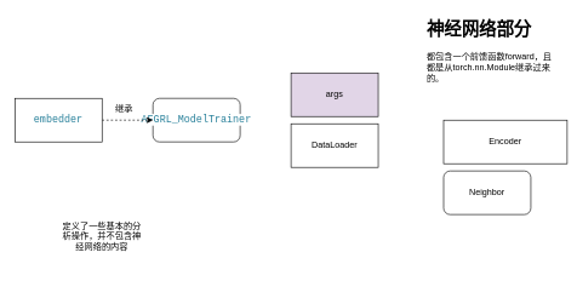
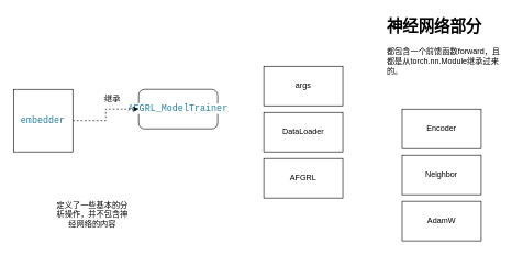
- <mxCell id="3" value="args" style="rounded=0;whiteSpace=wrap;html=1;fillColor=#e1d5e7;" vertex="1" parent="1"><mxGeometry x="400" y="100" width="120" height="60" as="geometry" /></mxCell>
+ <mxCell id="3" value="args" style="rounded=0;whiteSpace=wrap;html=1;" vertex="1" parent="1"><mxGeometry x="400" y="100" width="120" height="60" as="geometry" /></mxCell>
- <mxCell id="10" value="&lt;div style=&quot;background-color: rgb(255 , 255 , 255) ; font-family: &amp;#34;consolas&amp;#34; , &amp;#34;courier new&amp;#34; , monospace ; font-size: 14px ; line-height: 19px&quot;&gt;&lt;span style=&quot;color: #267f99&quot;&gt;embedder&lt;/span&gt;&lt;/div&gt;" style="rounded=0;whiteSpace=wrap;html=1;" vertex="1" parent="1"><mxGeometry x="20" y="135" width="120" height="60" as="geometry" /></mxCell>
+ <mxCell id="10" value="&lt;div style=&quot;background-color: rgb(255 , 255 , 255) ; font-family: &amp;#34;consolas&amp;#34; , &amp;#34;courier new&amp;#34; , monospace ; font-size: 14px ; line-height: 19px&quot;&gt;&lt;span style=&quot;color: #267f99&quot;&gt;embedder&lt;/span&gt;&lt;/div&gt;" style="rounded=0;whiteSpace=wrap;html=1;" vertex="1" parent="1"><mxGeometry x="20" y="135" width="90" height="95" as="geometry" /></mxCell>
- <mxCell id="8" value="Encoder" style="rounded=0;whiteSpace=wrap;html=1;" vertex="1" parent="1"><mxGeometry x="610" y="165" width="170" height="60" as="geometry" /></mxCell>
+ <mxCell id="8" value="Encoder" style="rounded=0;whiteSpace=wrap;html=1;" vertex="1" parent="1"><mxGeometry x="610" y="165" width="120" height="60" as="geometry" /></mxCell>
- <mxCell id="7" value="Neighbor" style="whiteSpace=wrap;html=1;rounded=1;" vertex="1" parent="1"><mxGeometry x="610" y="235" width="120" height="60" as="geometry" /></mxCell>
+ <mxCell id="7" value="Neighbor" style="rounded=0;whiteSpace=wrap;html=1;" vertex="1" parent="1"><mxGeometry x="610" y="235" width="120" height="60" as="geometry" /></mxCell>
+ <mxCell id="5" value="AFGRL" style="rounded=0;whiteSpace=wrap;html=1;" vertex="1" parent="1"><mxGeometry x="400" y="240" width="120" height="60" as="geometry" /></mxCell>
+ <mxCell id="6" value="AdamW" style="rounded=0;whiteSpace=wrap;html=1;" vertex="1" parent="1"><mxGeometry x="610" y="305" width="120" height="60" as="geometry" /></mxCell>
